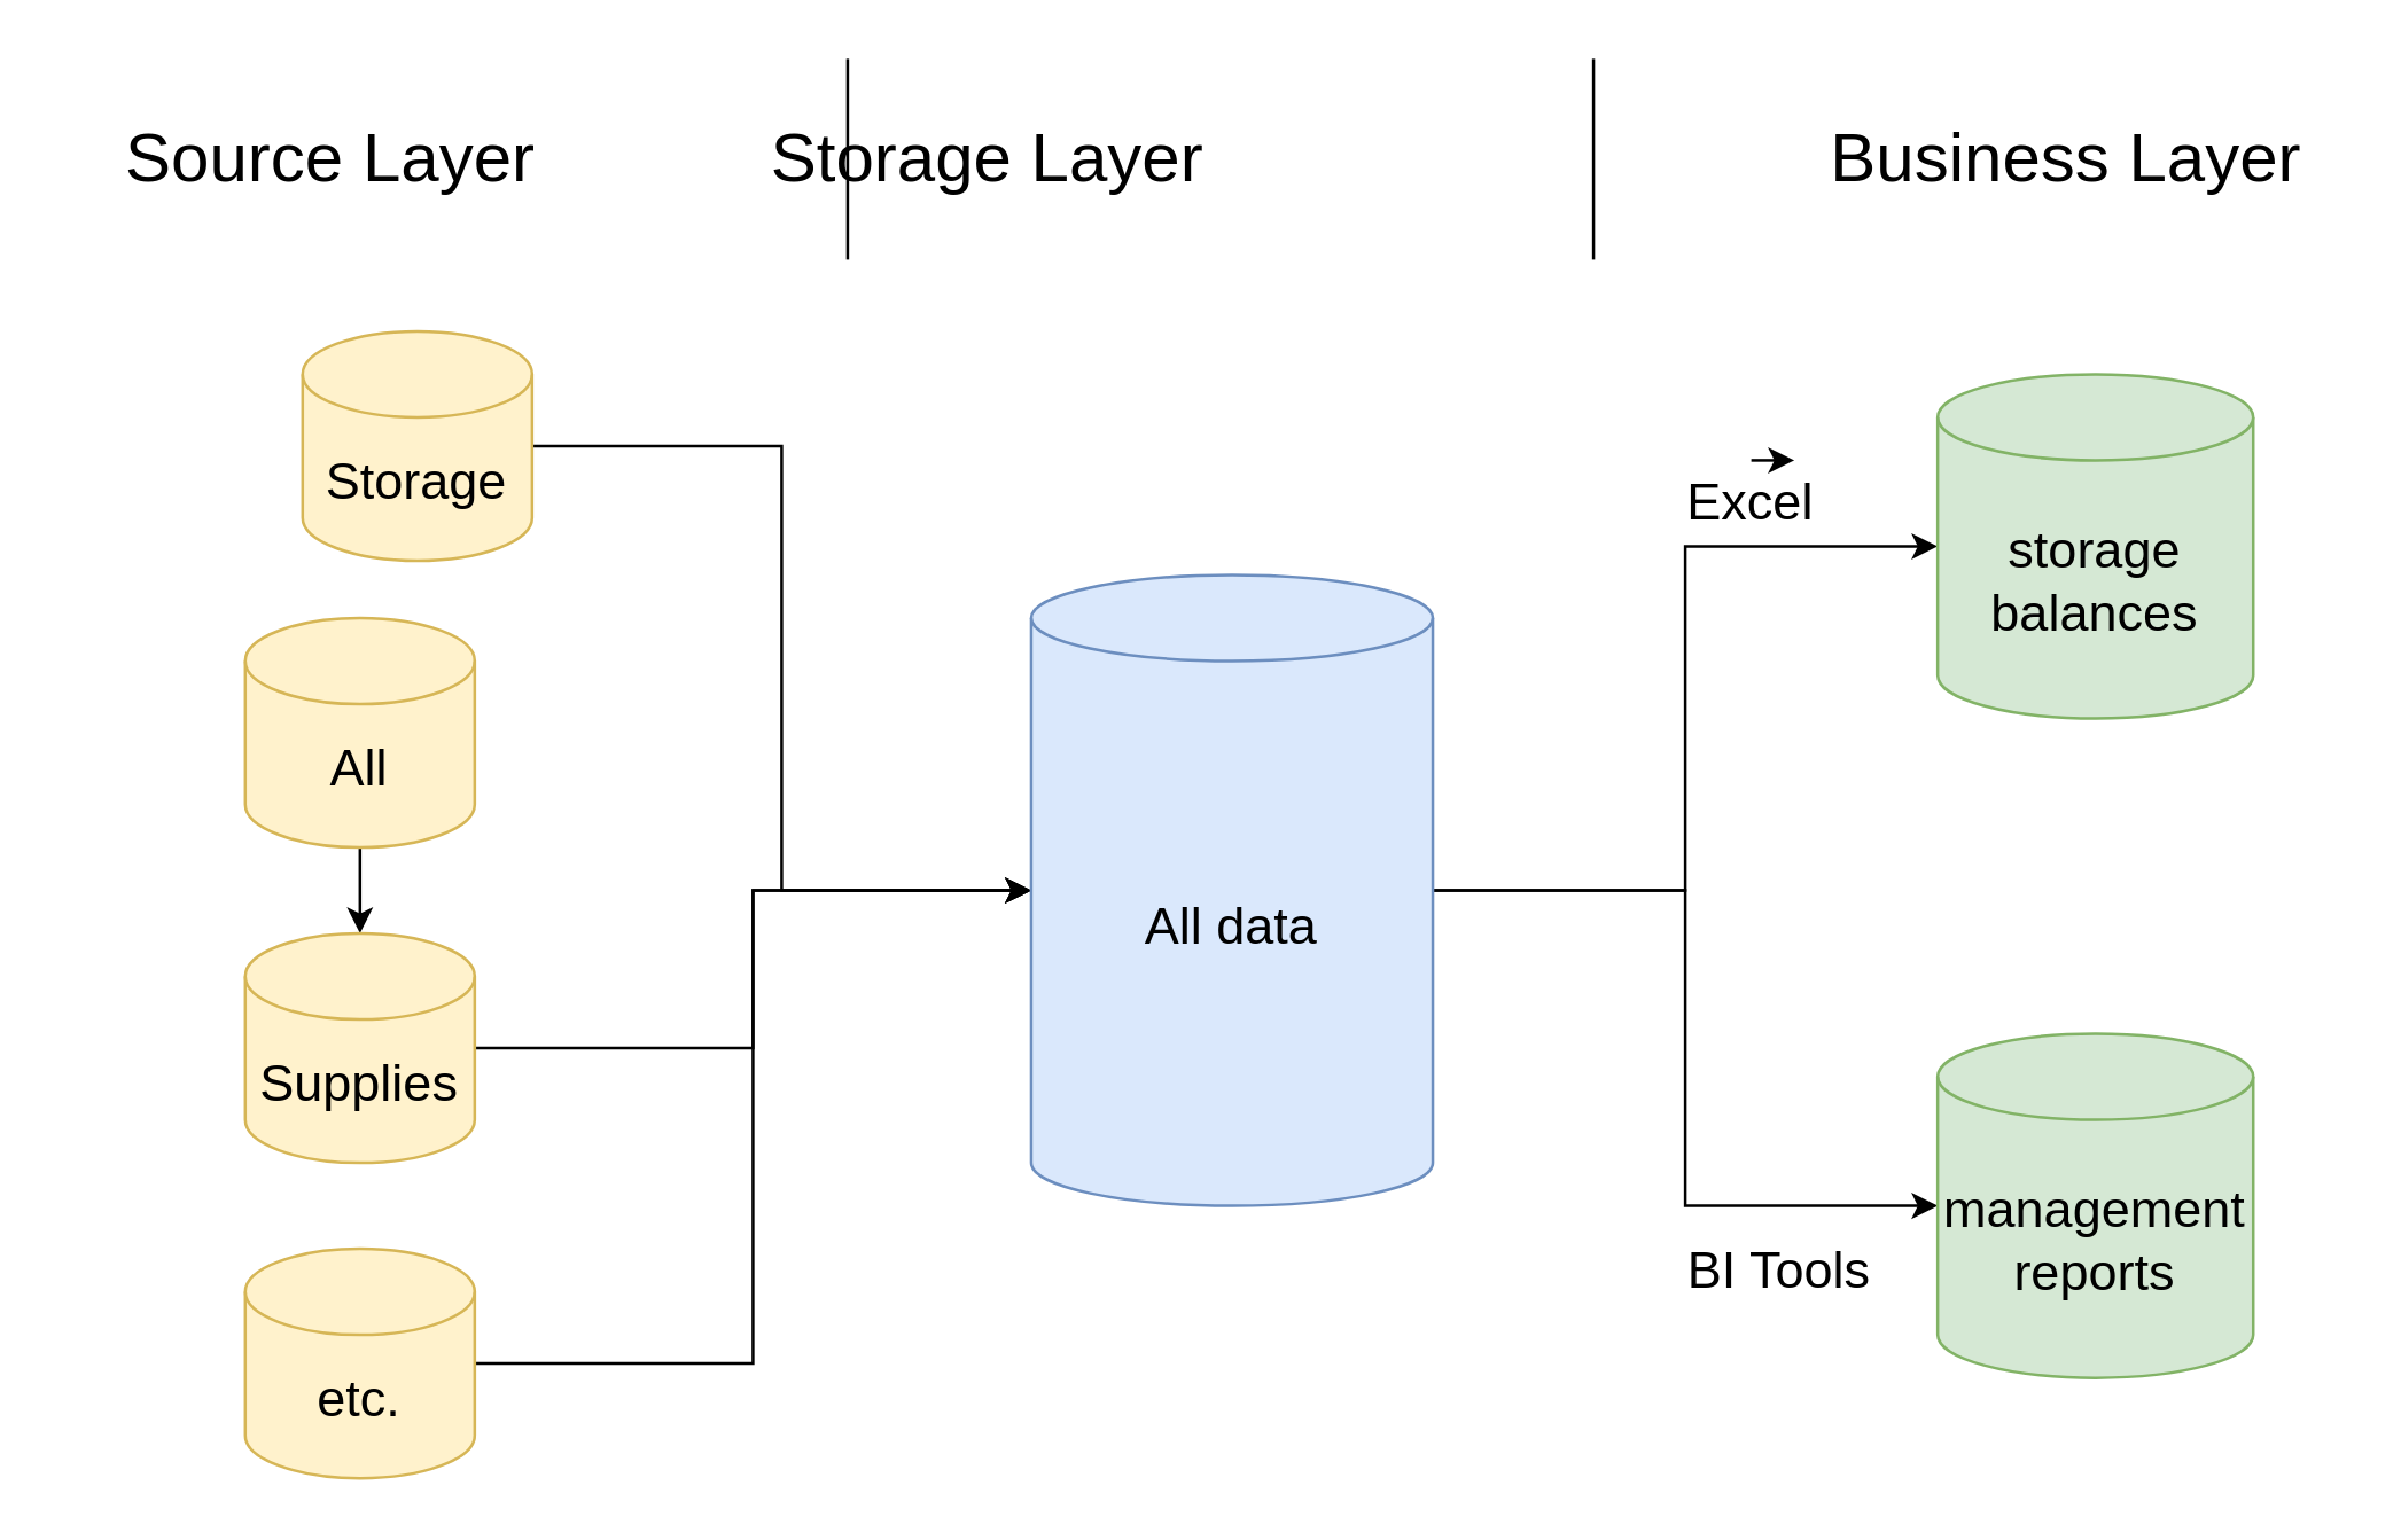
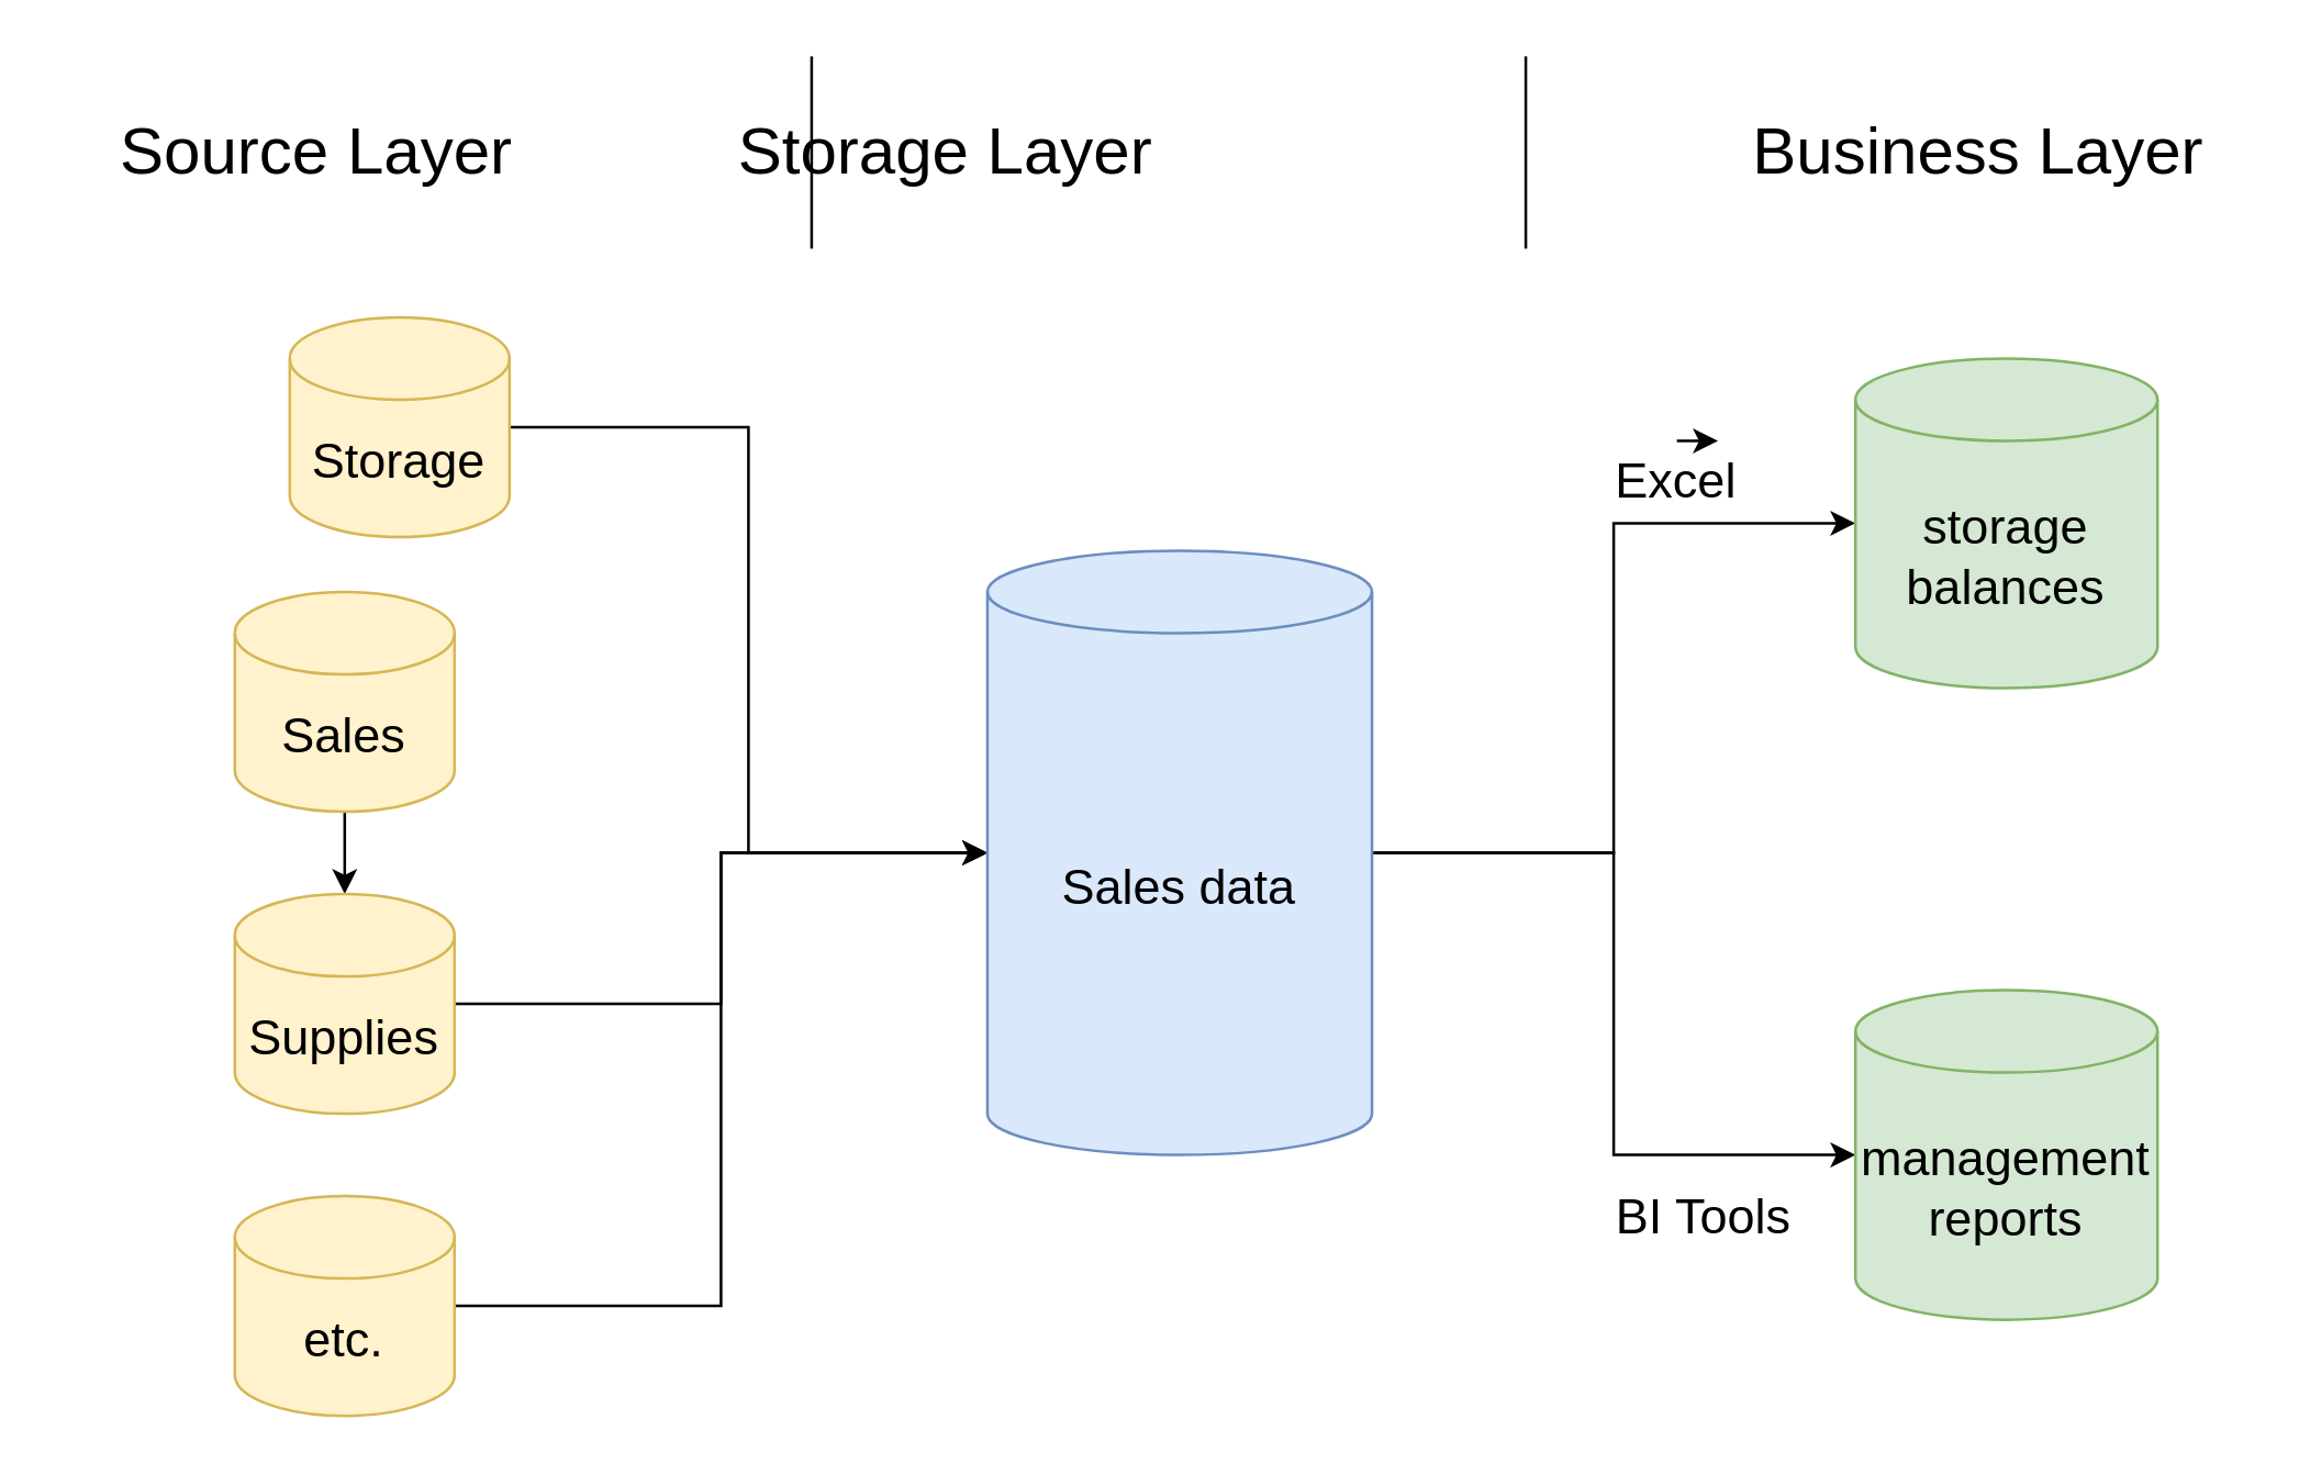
- <mxCell id="5" value="All" style="shape=cylinder3;whiteSpace=wrap;html=1;boundedLbl=1;backgroundOutline=1;size=15;fontSize=18;fillColor=#fff2cc;strokeColor=#d6b656;" vertex="1" parent="1"><mxGeometry x="85" y="215" width="80" height="80" as="geometry" /></mxCell>
+ <mxCell id="5" value="Sales" style="shape=cylinder3;whiteSpace=wrap;html=1;boundedLbl=1;backgroundOutline=1;size=15;fontSize=18;fillColor=#fff2cc;strokeColor=#d6b656;" vertex="1" parent="1"><mxGeometry x="85" y="215" width="80" height="80" as="geometry" /></mxCell>
- <mxCell id="12" value="All data" style="shape=cylinder3;whiteSpace=wrap;html=1;boundedLbl=1;backgroundOutline=1;size=15;fontSize=18;fillColor=#dae8fc;strokeColor=#6c8ebf;" vertex="1" parent="1"><mxGeometry x="359" y="200" width="140" height="220" as="geometry" /></mxCell>
+ <mxCell id="12" value="Sales data" style="shape=cylinder3;whiteSpace=wrap;html=1;boundedLbl=1;backgroundOutline=1;size=15;fontSize=18;fillColor=#dae8fc;strokeColor=#6c8ebf;" vertex="1" parent="1"><mxGeometry x="359" y="200" width="140" height="220" as="geometry" /></mxCell>
